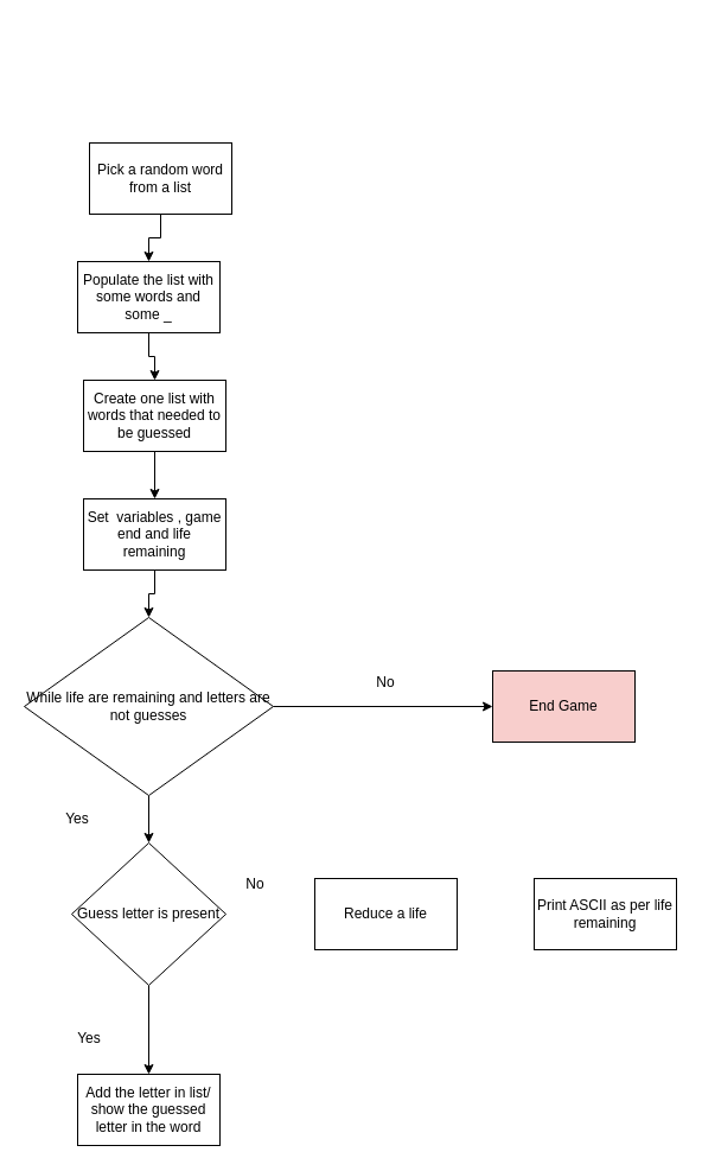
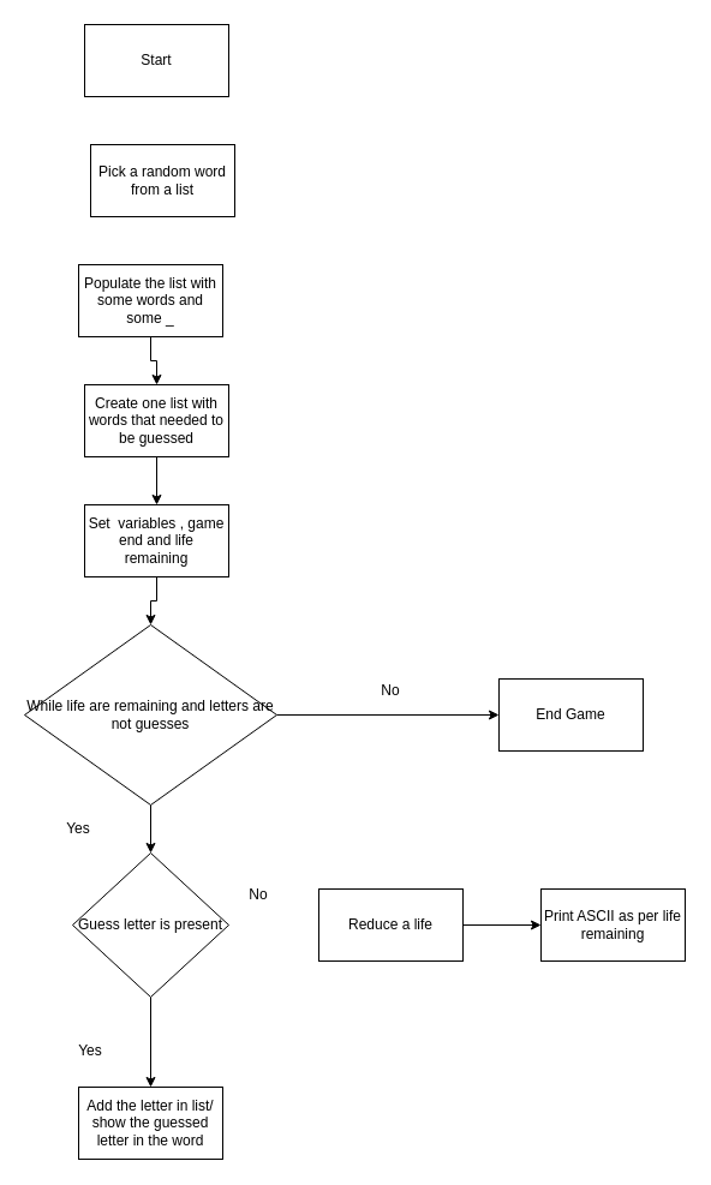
+ <mxCell id="2" value="Start" style="rounded=0;whiteSpace=wrap;html=1;" vertex="1" parent="1"><mxGeometry x="70" y="20" width="120" height="60" as="geometry" /></mxCell>
- <mxCell id="16" style="edgeStyle=orthogonalEdgeStyle;rounded=0;orthogonalLoop=1;jettySize=auto;html=1;exitX=0.5;exitY=1;exitDx=0;exitDy=0;entryX=0.5;entryY=0;entryDx=0;entryDy=0;" edge="1" parent="1" source="17" target="19"><mxGeometry relative="1" as="geometry" /></mxCell>
- <mxCell id="6" value="End Game" style="rounded=0;whiteSpace=wrap;html=1;fillColor=#f8cecc;" vertex="1" parent="1"><mxGeometry x="415" y="565" width="120" height="60" as="geometry" /></mxCell>
+ <mxCell id="6" value="End Game" style="rounded=0;whiteSpace=wrap;html=1;" vertex="1" parent="1"><mxGeometry x="415" y="565" width="120" height="60" as="geometry" /></mxCell>
+ <mxCell id="9" style="edgeStyle=orthogonalEdgeStyle;rounded=0;orthogonalLoop=1;jettySize=auto;html=1;exitX=1;exitY=0.5;exitDx=0;exitDy=0;entryX=0;entryY=0.5;entryDx=0;entryDy=0;" edge="1" parent="1" source="10" target="24"><mxGeometry relative="1" as="geometry" /></mxCell>
